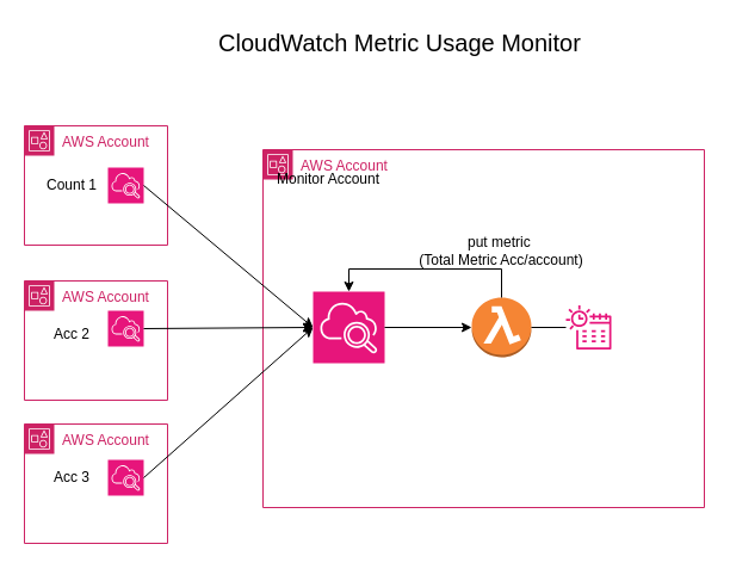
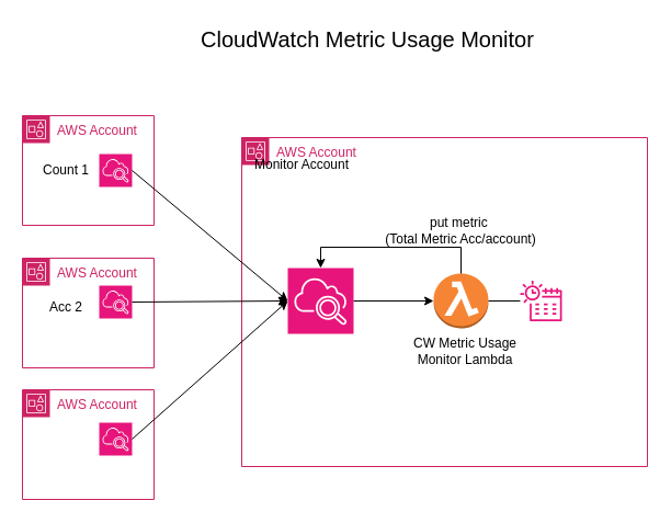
+ <mxCell id="16" value="CW Metric Usage Monitor Lambda" style="text;html=1;align=center;verticalAlign=middle;whiteSpace=wrap;rounded=0;" vertex="1" parent="12"><mxGeometry x="150" y="180" width="108" height="30" as="geometry" /></mxCell>
- <mxCell id="11" value="Acc 3" style="text;html=1;align=center;verticalAlign=middle;whiteSpace=wrap;rounded=0;" vertex="1" parent="9"><mxGeometry x="10" y="30" width="60" height="30" as="geometry" /></mxCell>
